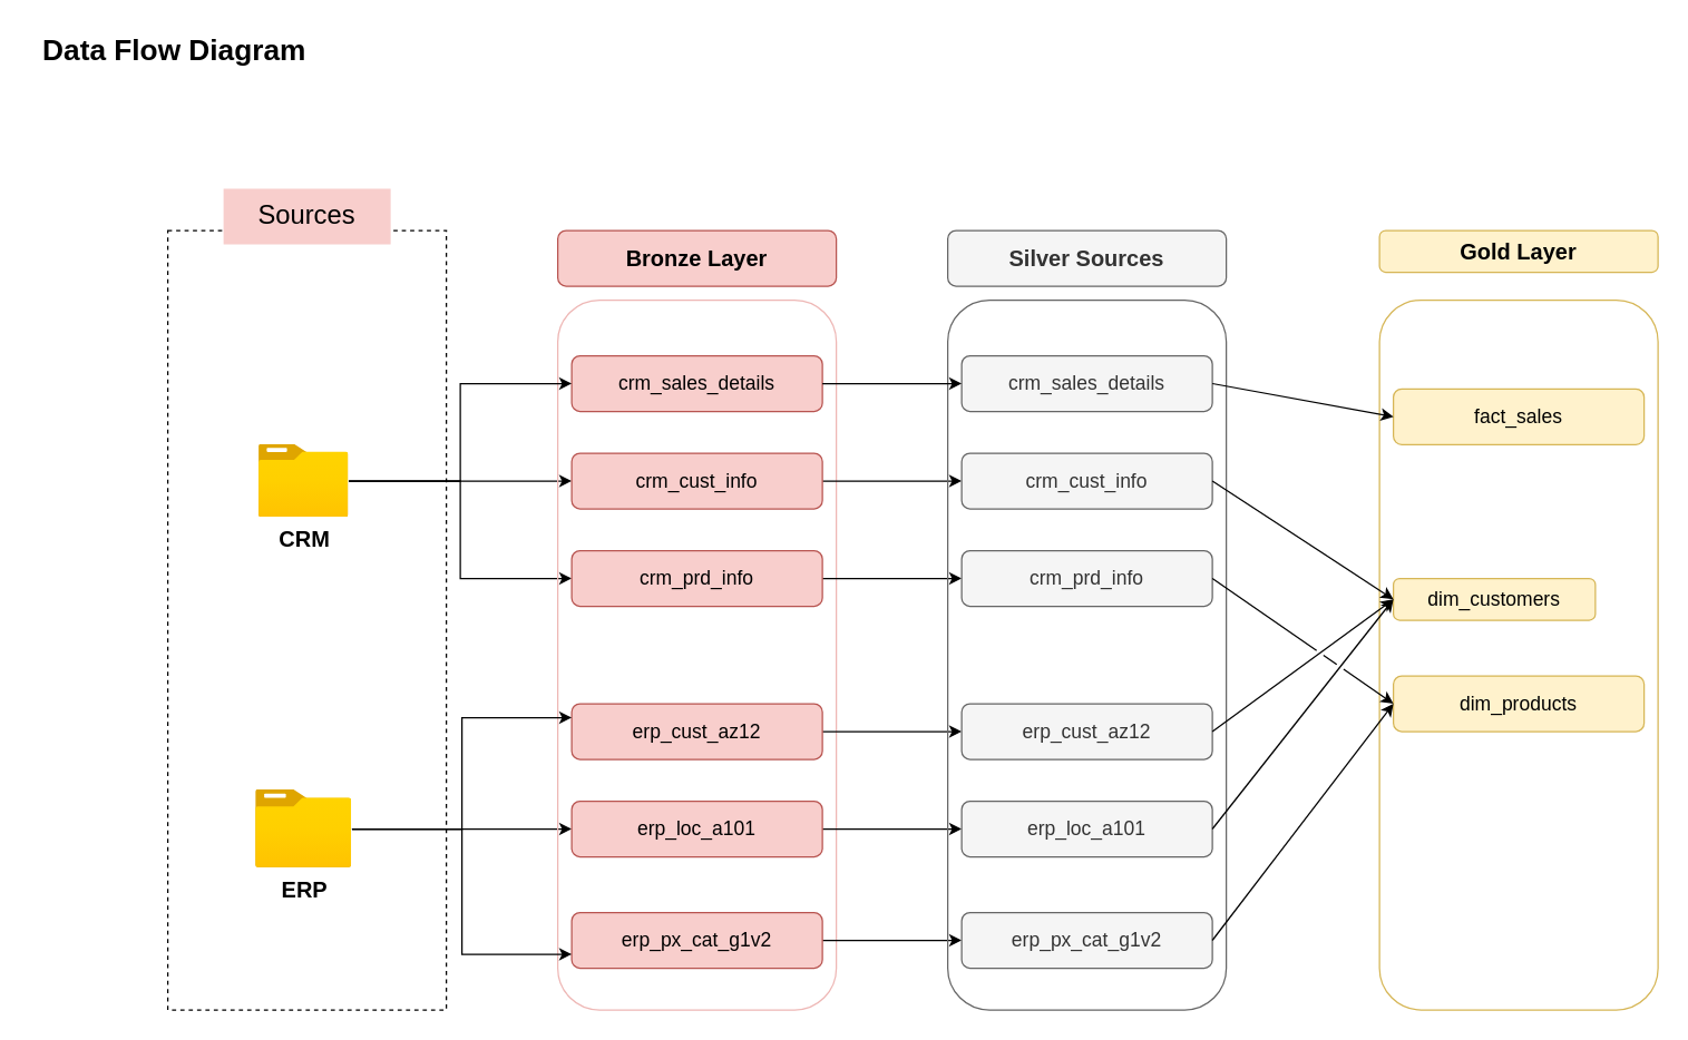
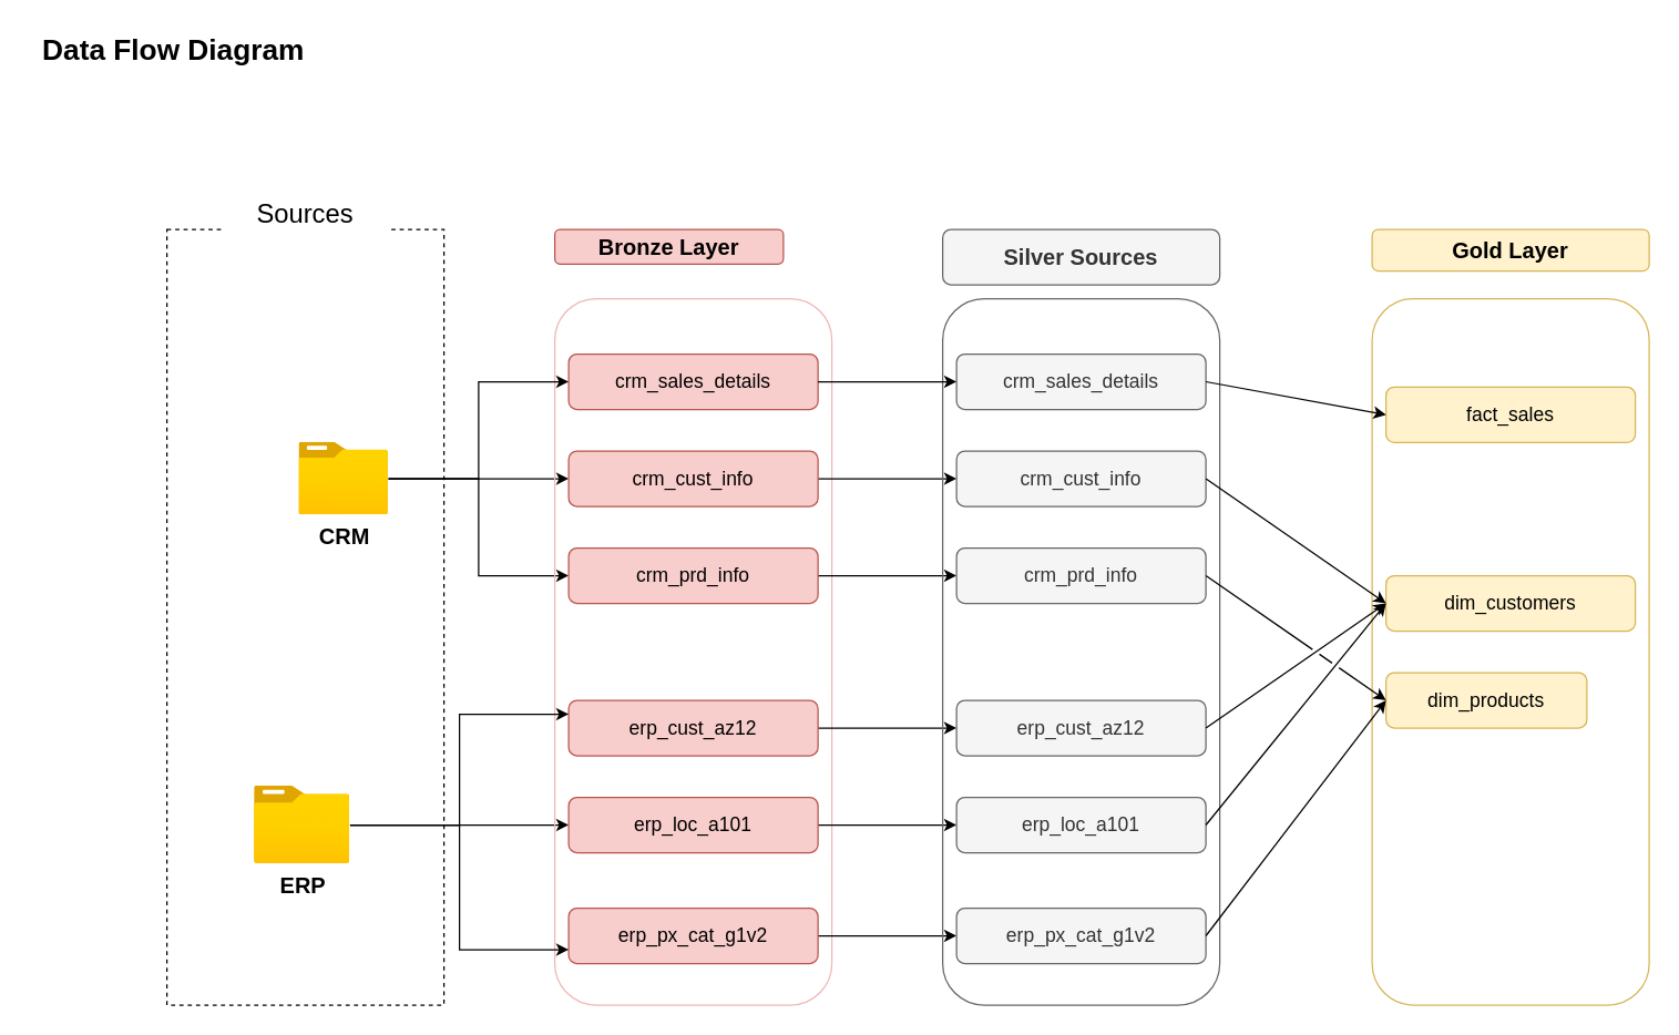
- <mxCell id="4" value="&lt;font style=&quot;font-size: 19px;&quot;&gt;Sources&lt;/font&gt;" style="rounded=0;whiteSpace=wrap;html=1;strokeColor=none;fillColor=#f8cecc;" vertex="1" parent="1"><mxGeometry x="160" y="135" width="120" height="40" as="geometry" /></mxCell>
+ <mxCell id="4" value="&lt;font style=&quot;font-size: 19px;&quot;&gt;Sources&lt;/font&gt;" style="rounded=0;whiteSpace=wrap;html=1;strokeColor=none;" vertex="1" parent="1"><mxGeometry x="160" y="135" width="120" height="40" as="geometry" /></mxCell>
- <mxCell id="11" value="&lt;font style=&quot;font-size: 16px;&quot;&gt;&lt;b style=&quot;&quot;&gt;Bronze Layer&lt;/b&gt;&lt;/font&gt;" style="rounded=1;whiteSpace=wrap;html=1;fillColor=#f8cecc;strokeColor=#b85450;" vertex="1" parent="1"><mxGeometry x="400" y="165" width="200" height="40" as="geometry" /></mxCell>
+ <mxCell id="11" value="&lt;font style=&quot;font-size: 16px;&quot;&gt;&lt;b style=&quot;&quot;&gt;Bronze Layer&lt;/b&gt;&lt;/font&gt;" style="rounded=1;whiteSpace=wrap;html=1;fillColor=#f8cecc;strokeColor=#b85450;" vertex="1" parent="1"><mxGeometry x="400" y="165" width="165" height="25" as="geometry" /></mxCell>
- <mxCell id="7" value="&lt;font style=&quot;font-size: 16px;&quot;&gt;&lt;b style=&quot;&quot;&gt;CRM&lt;/b&gt;&lt;/font&gt;" style="image;aspect=fixed;html=1;points=[];align=center;fontSize=12;image=img/lib/azure2/general/Folder_Blank.svg;" vertex="1" parent="1"><mxGeometry x="185.5" y="318.83" width="64.5" height="52.35" as="geometry" /></mxCell>
+ <mxCell id="7" value="&lt;font style=&quot;font-size: 16px;&quot;&gt;&lt;b style=&quot;&quot;&gt;CRM&lt;/b&gt;&lt;/font&gt;" style="image;aspect=fixed;html=1;points=[];align=center;fontSize=12;image=img/lib/azure2/general/Folder_Blank.svg;" vertex="1" parent="1"><mxGeometry x="215.5" y="318.83" width="64.5" height="52.35" as="geometry" /></mxCell>
- <mxCell id="38" value="&lt;font style=&quot;font-size: 14px;&quot;&gt;dim_customers&lt;/font&gt;" style="rounded=1;whiteSpace=wrap;html=1;fillColor=#fff2cc;strokeColor=#d6b656;gradientColor=none;" vertex="1" parent="1"><mxGeometry x="1000" y="415" width="145" height="30" as="geometry" /></mxCell>
+ <mxCell id="38" value="&lt;font style=&quot;font-size: 14px;&quot;&gt;dim_customers&lt;/font&gt;" style="rounded=1;whiteSpace=wrap;html=1;fillColor=#fff2cc;strokeColor=#d6b656;gradientColor=none;" vertex="1" parent="1"><mxGeometry x="1000" y="415" width="180" height="40" as="geometry" /></mxCell>
- <mxCell id="39" value="&lt;font style=&quot;font-size: 14px;&quot;&gt;dim_products&lt;/font&gt;" style="rounded=1;whiteSpace=wrap;html=1;fillColor=#fff2cc;strokeColor=#d6b656;gradientColor=none;" vertex="1" parent="1"><mxGeometry x="1000" y="485" width="180" height="40" as="geometry" /></mxCell>
+ <mxCell id="39" value="&lt;font style=&quot;font-size: 14px;&quot;&gt;dim_products&lt;/font&gt;" style="rounded=1;whiteSpace=wrap;html=1;fillColor=#fff2cc;strokeColor=#d6b656;gradientColor=none;" vertex="1" parent="1"><mxGeometry x="1000" y="485" width="145" height="40" as="geometry" /></mxCell>
